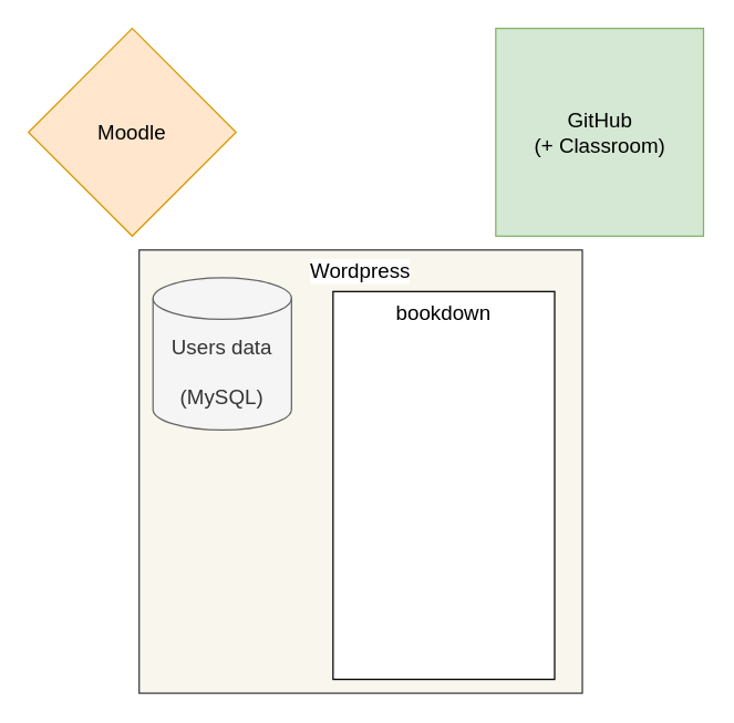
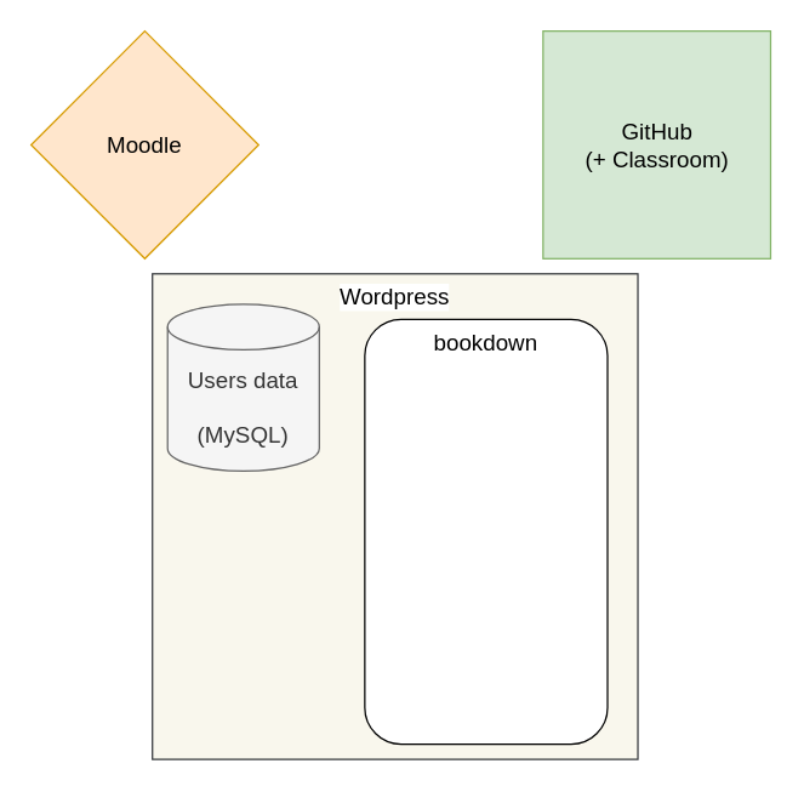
- <mxCell id="6" value="bookdown" style="rounded=0;whiteSpace=wrap;html=1;verticalAlign=top;fontSize=15;" parent="1" vertex="1"><mxGeometry x="240" y="210" width="160" height="280" as="geometry" /></mxCell>
+ <mxCell id="6" value="bookdown" style="whiteSpace=wrap;html=1;verticalAlign=top;fontSize=15;rounded=1;" parent="1" vertex="1"><mxGeometry x="240" y="210" width="160" height="280" as="geometry" /></mxCell>
